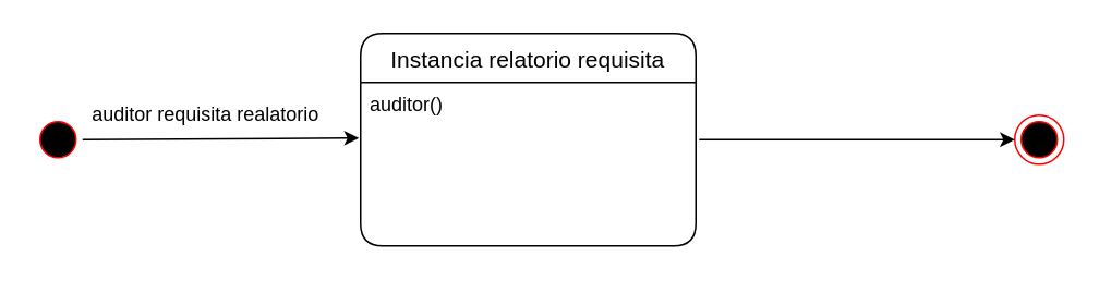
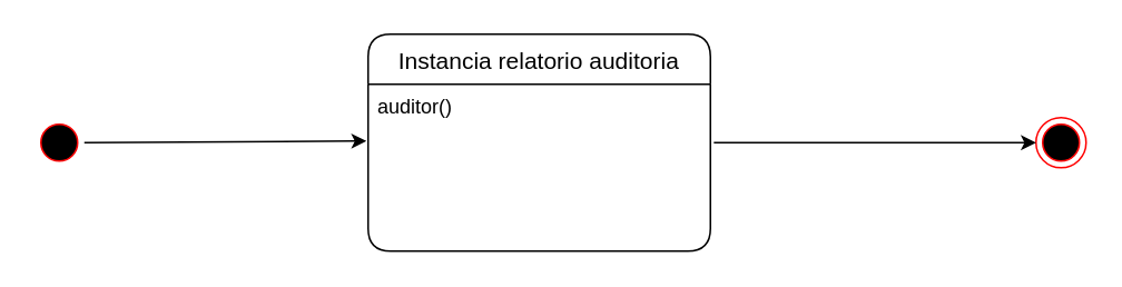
- <mxCell id="4" value="Instancia relatorio requisita" style="swimlane;childLayout=stackLayout;horizontal=1;startSize=30;horizontalStack=0;rounded=1;fontSize=14;fontStyle=0;strokeWidth=1;resizeParent=0;resizeLast=1;shadow=0;dashed=0;align=center;fillColor=default;" parent="1" vertex="1"><mxGeometry x="220" y="20" width="205" height="130" as="geometry"><mxRectangle x="220" y="320" width="70" height="30" as="alternateBounds" /></mxGeometry></mxCell>
+ <mxCell id="4" value="Instancia relatorio auditoria" style="swimlane;childLayout=stackLayout;horizontal=1;startSize=30;horizontalStack=0;rounded=1;fontSize=14;fontStyle=0;strokeWidth=1;resizeParent=0;resizeLast=1;shadow=0;dashed=0;align=center;fillColor=default;" parent="1" vertex="1"><mxGeometry x="220" y="20" width="205" height="130" as="geometry"><mxRectangle x="220" y="320" width="70" height="30" as="alternateBounds" /></mxGeometry></mxCell>
- <mxCell id="8" value="auditor requisita realatorio" style="text;html=1;align=center;verticalAlign=middle;resizable=0;points=[];autosize=1;strokeColor=none;fillColor=none;" vertex="1" parent="1"><mxGeometry x="50" y="60" width="150" height="20" as="geometry" /></mxCell>
